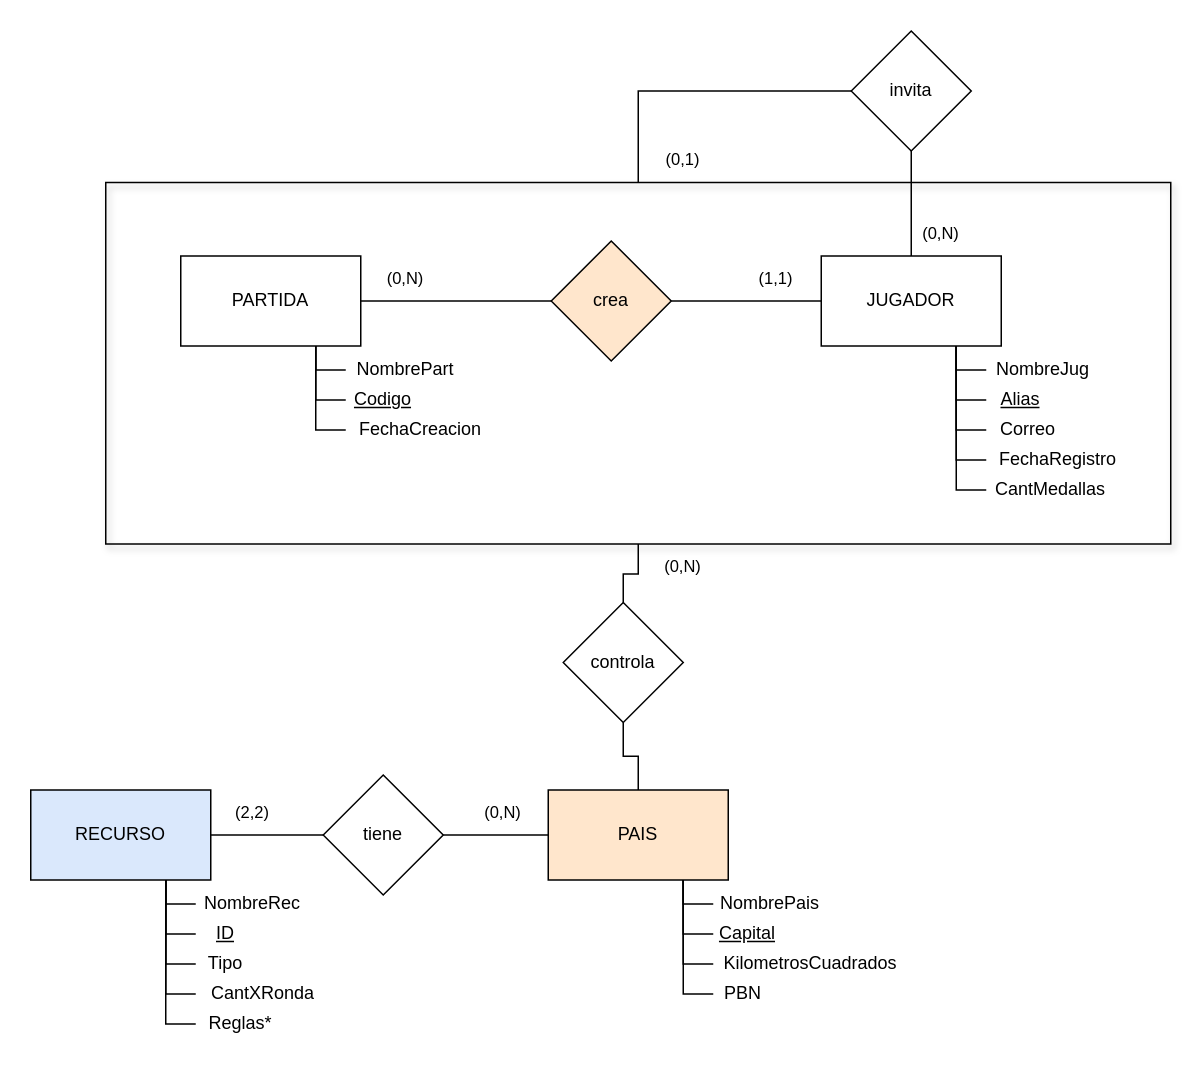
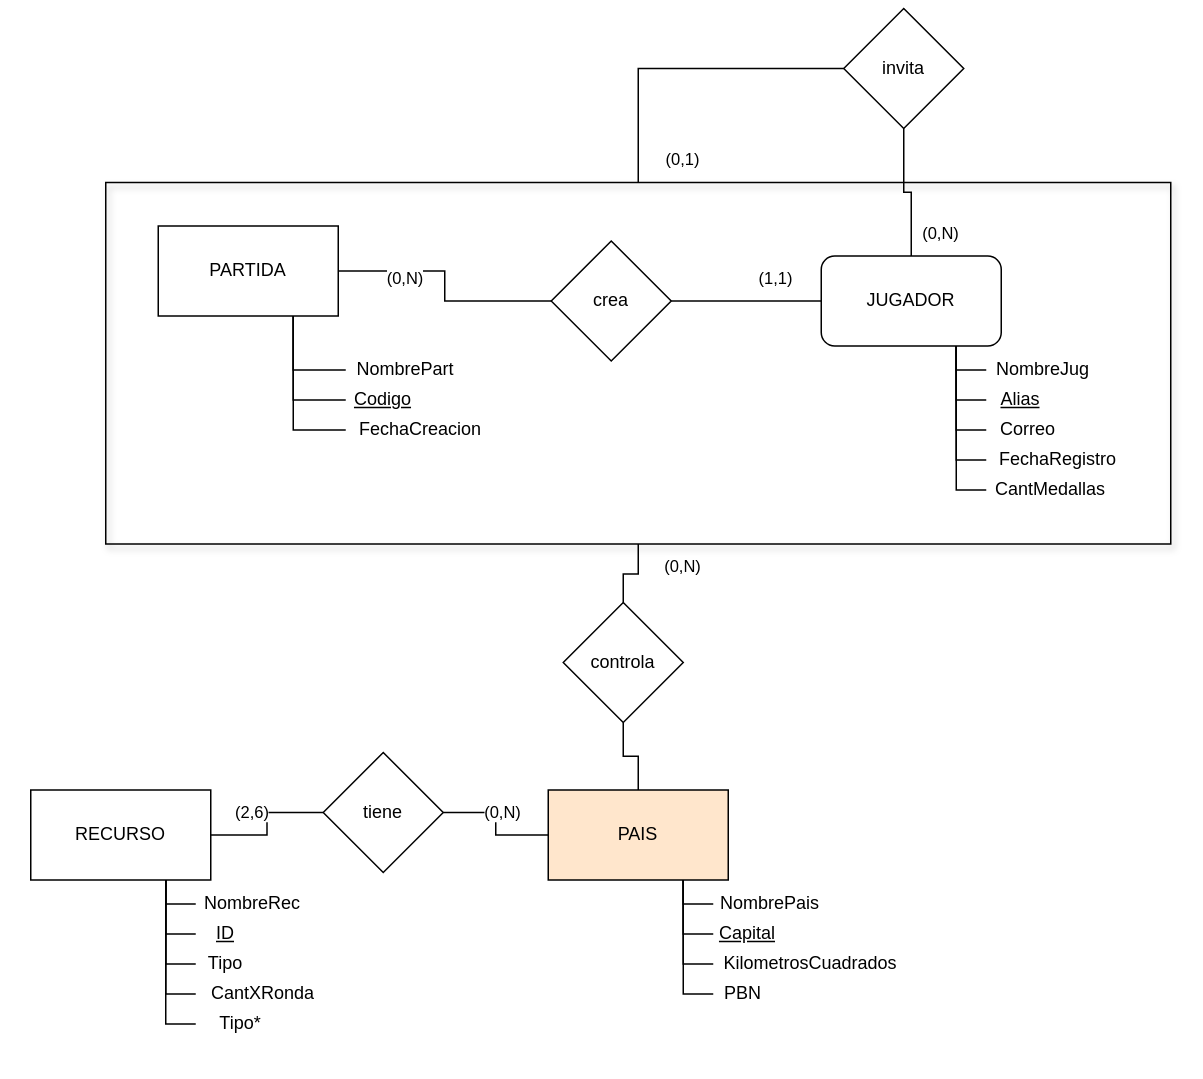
- <mxCell id="39" value="invita" style="rhombus;whiteSpace=wrap;html=1;rounded=0;" vertex="1" parent="1"><mxGeometry x="567" y="20" width="80" height="80" as="geometry" /></mxCell>
+ <mxCell id="39" value="invita" style="rhombus;whiteSpace=wrap;html=1;rounded=0;" vertex="1" parent="1"><mxGeometry x="562" y="5" width="80" height="80" as="geometry" /></mxCell>
- <mxCell id="20" value="PARTIDA" style="rounded=0;whiteSpace=wrap;html=1;" vertex="1" parent="1"><mxGeometry x="120" y="170" width="120" height="60" as="geometry" /></mxCell>
+ <mxCell id="20" value="PARTIDA" style="rounded=0;whiteSpace=wrap;html=1;" vertex="1" parent="1"><mxGeometry x="105" y="150" width="120" height="60" as="geometry" /></mxCell>
- <mxCell id="37" value="crea" style="rhombus;whiteSpace=wrap;html=1;rounded=0;fillColor=#ffe6cc;" vertex="1" parent="1"><mxGeometry x="367" y="160" width="80" height="80" as="geometry" /></mxCell>
+ <mxCell id="37" value="crea" style="rhombus;whiteSpace=wrap;html=1;rounded=0;" vertex="1" parent="1"><mxGeometry x="367" y="160" width="80" height="80" as="geometry" /></mxCell>
- <mxCell id="10" value="JUGADOR" style="rounded=0;whiteSpace=wrap;html=1;" vertex="1" parent="1"><mxGeometry x="547" y="170" width="120" height="60" as="geometry" /></mxCell>
+ <mxCell id="10" value="JUGADOR" style="whiteSpace=wrap;html=1;rounded=1;" vertex="1" parent="1"><mxGeometry x="547" y="170" width="120" height="60" as="geometry" /></mxCell>
- <mxCell id="58" value="(2,2)" style="text;html=1;align=center;verticalAlign=middle;whiteSpace=wrap;rounded=0;fontFamily=Helvetica;fontSize=11;fontColor=default;labelBackgroundColor=default;" vertex="1" parent="1"><mxGeometry x="138" y="526" width="60" height="30" as="geometry" /></mxCell>
+ <mxCell id="58" value="(2,6)" style="text;html=1;align=center;verticalAlign=middle;whiteSpace=wrap;rounded=0;fontFamily=Helvetica;fontSize=11;fontColor=default;labelBackgroundColor=default;" vertex="1" parent="1"><mxGeometry x="138" y="526" width="60" height="30" as="geometry" /></mxCell>
- <mxCell id="50" value="RECURSO" style="rounded=0;whiteSpace=wrap;html=1;fillColor=#dae8fc;" vertex="1" parent="1"><mxGeometry x="20" y="526" width="120" height="60" as="geometry" /></mxCell>
+ <mxCell id="50" value="RECURSO" style="rounded=0;whiteSpace=wrap;html=1;" vertex="1" parent="1"><mxGeometry x="20" y="526" width="120" height="60" as="geometry" /></mxCell>
- <mxCell id="57" value="tiene" style="rhombus;whiteSpace=wrap;html=1;rounded=0;" vertex="1" parent="1"><mxGeometry x="215" y="516" width="80" height="80" as="geometry" /></mxCell>
+ <mxCell id="57" value="tiene" style="rhombus;whiteSpace=wrap;html=1;rounded=0;" vertex="1" parent="1"><mxGeometry x="215" y="501" width="80" height="80" as="geometry" /></mxCell>
- <mxCell id="56" value="Reglas*" style="text;html=1;align=center;verticalAlign=middle;whiteSpace=wrap;rounded=0;" vertex="1" parent="1"><mxGeometry x="130" y="667" width="60" height="30" as="geometry" /></mxCell>
+ <mxCell id="56" value="Tipo*" style="text;html=1;align=center;verticalAlign=middle;whiteSpace=wrap;rounded=0;" vertex="1" parent="1"><mxGeometry x="130" y="667" width="60" height="30" as="geometry" /></mxCell>
